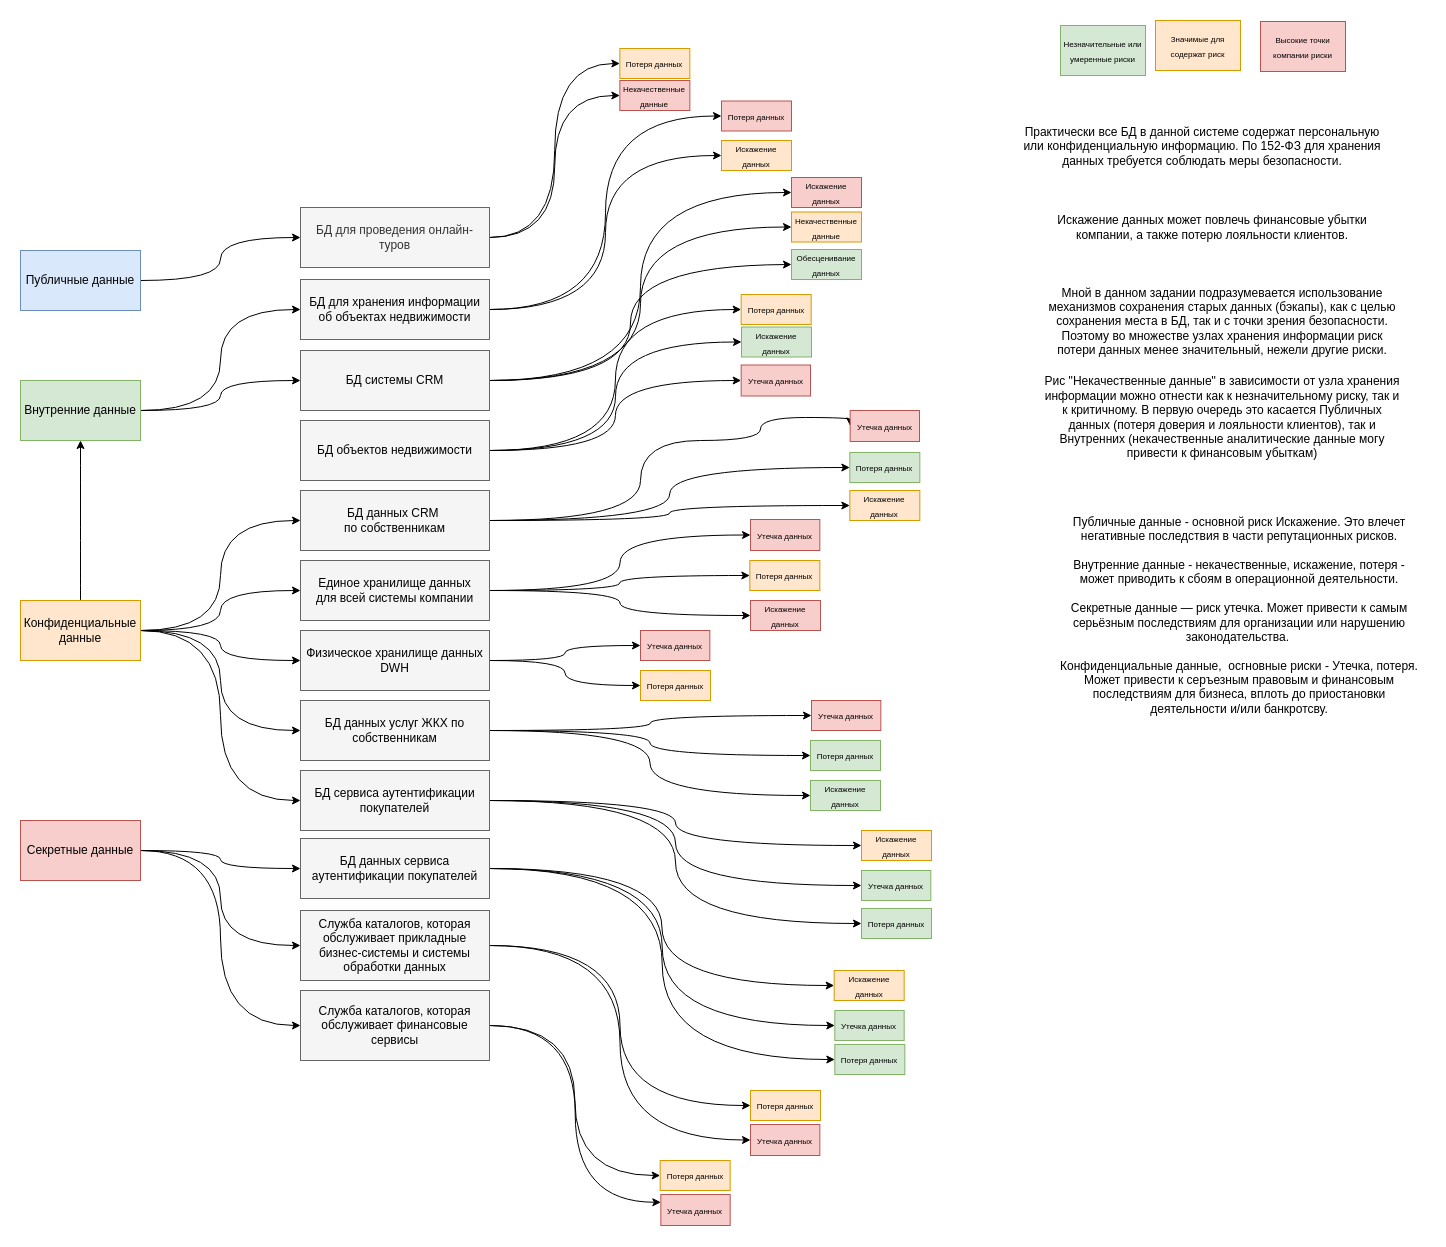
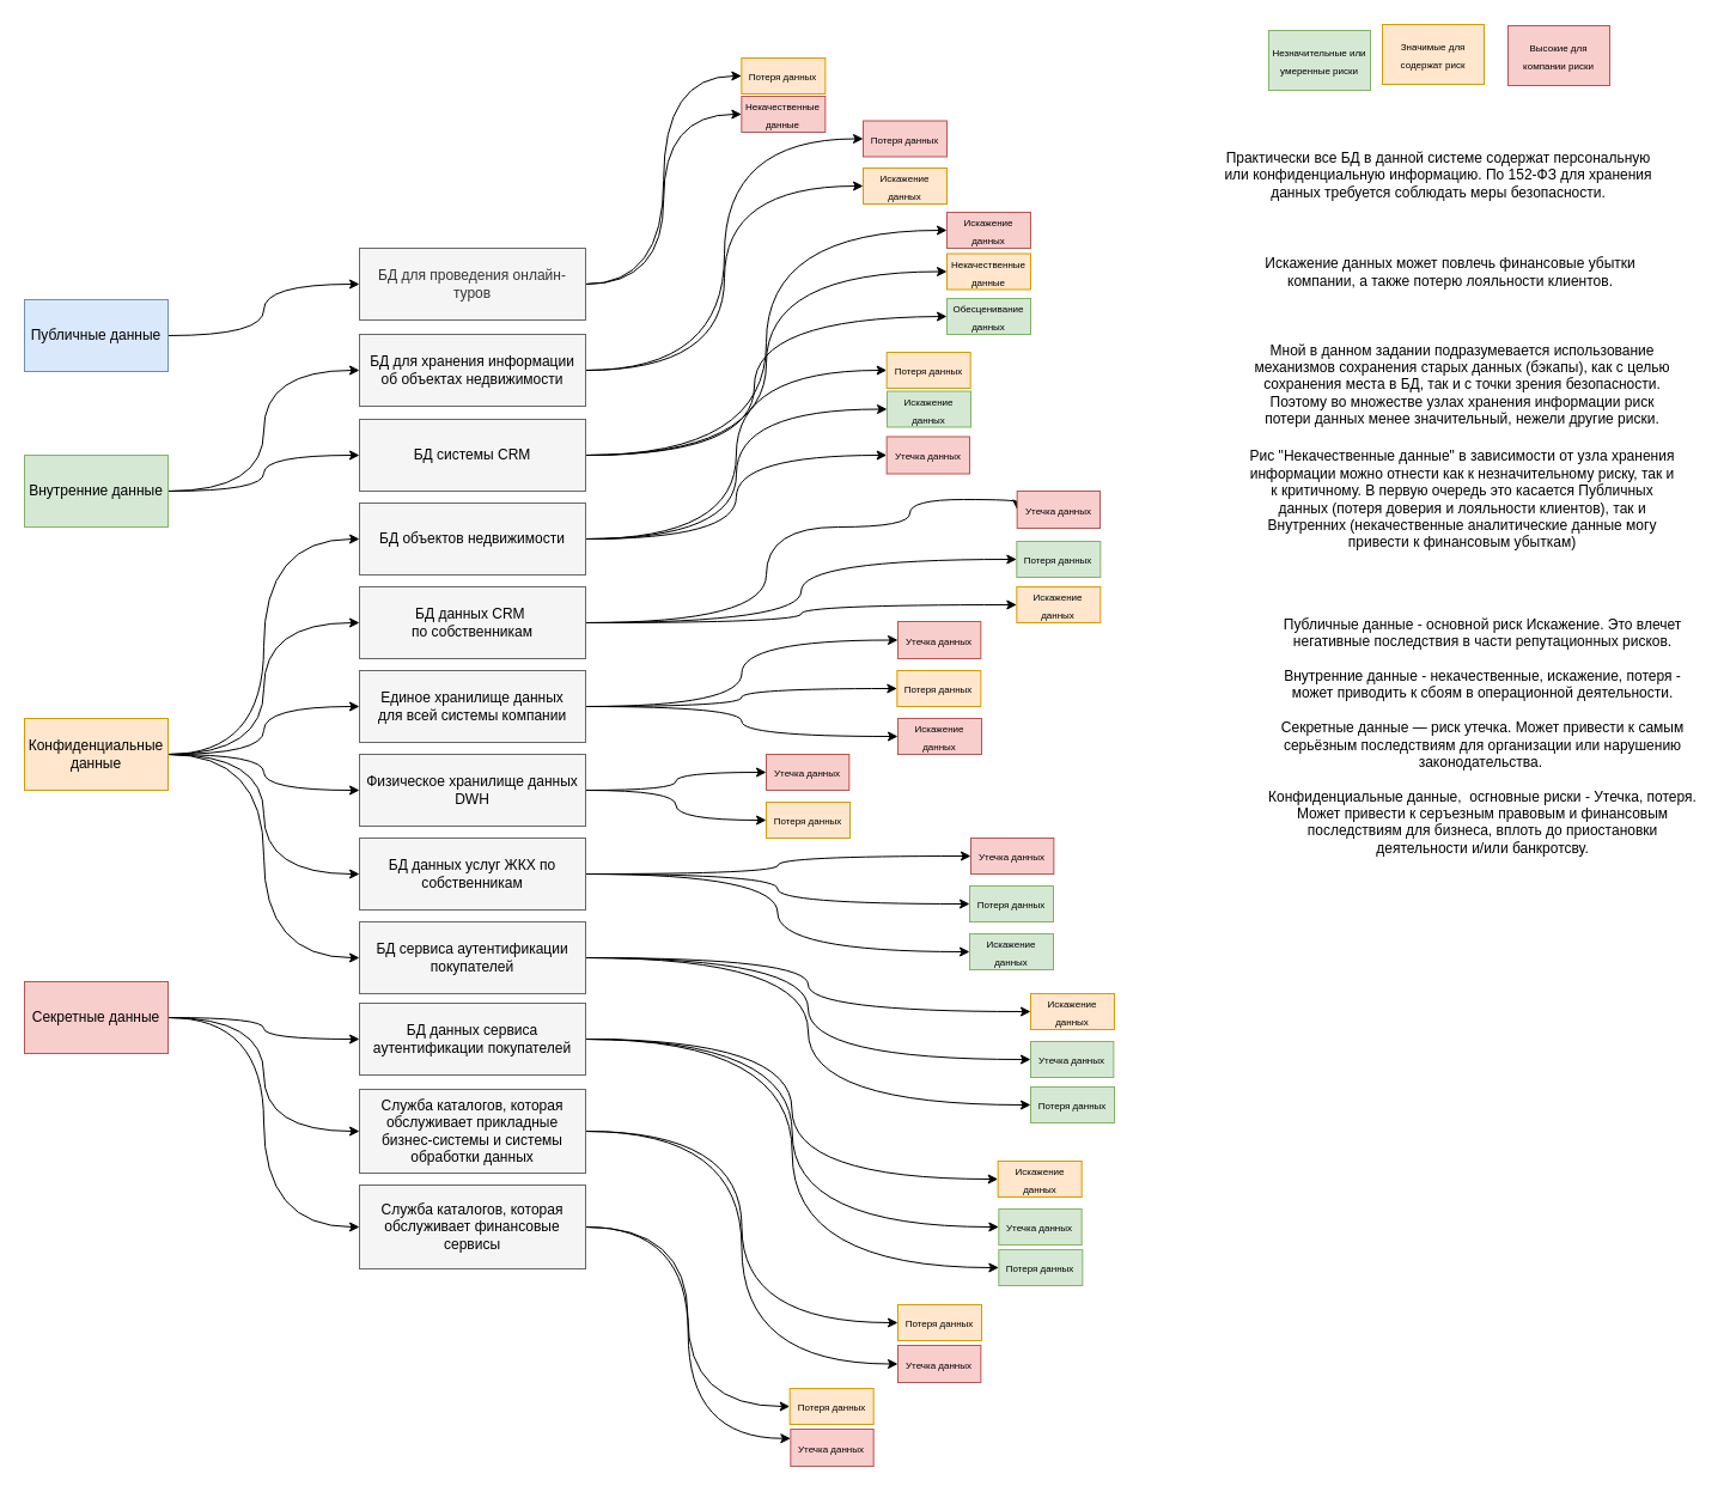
- <mxCell id="97" value="&lt;font style=&quot;font-size: 8px;&quot;&gt;Высокие точки компании риски&lt;/font&gt;" style="rounded=0;whiteSpace=wrap;html=1;fillColor=#f8cecc;strokeColor=#b85450;" vertex="1" parent="1"><mxGeometry x="1260" y="21" width="85" height="50" as="geometry" /></mxCell>
+ <mxCell id="97" value="&lt;font style=&quot;font-size: 8px;&quot;&gt;Высокие для компании риски&lt;/font&gt;" style="rounded=0;whiteSpace=wrap;html=1;fillColor=#f8cecc;strokeColor=#b85450;" vertex="1" parent="1"><mxGeometry x="1260" y="21" width="85" height="50" as="geometry" /></mxCell>
- <mxCell id="13" style="edgeStyle=orthogonalEdgeStyle;rounded=0;orthogonalLoop=1;jettySize=auto;html=1;curved=1;" parent="1" source="14" target="6" edge="1"><mxGeometry relative="1" as="geometry" /></mxCell>
+ <mxCell id="13" style="edgeStyle=orthogonalEdgeStyle;rounded=0;orthogonalLoop=1;jettySize=auto;html=1;entryX=0;entryY=0.5;entryDx=0;entryDy=0;curved=1;" parent="1" source="14" target="31" edge="1"><mxGeometry relative="1" as="geometry" /></mxCell>
